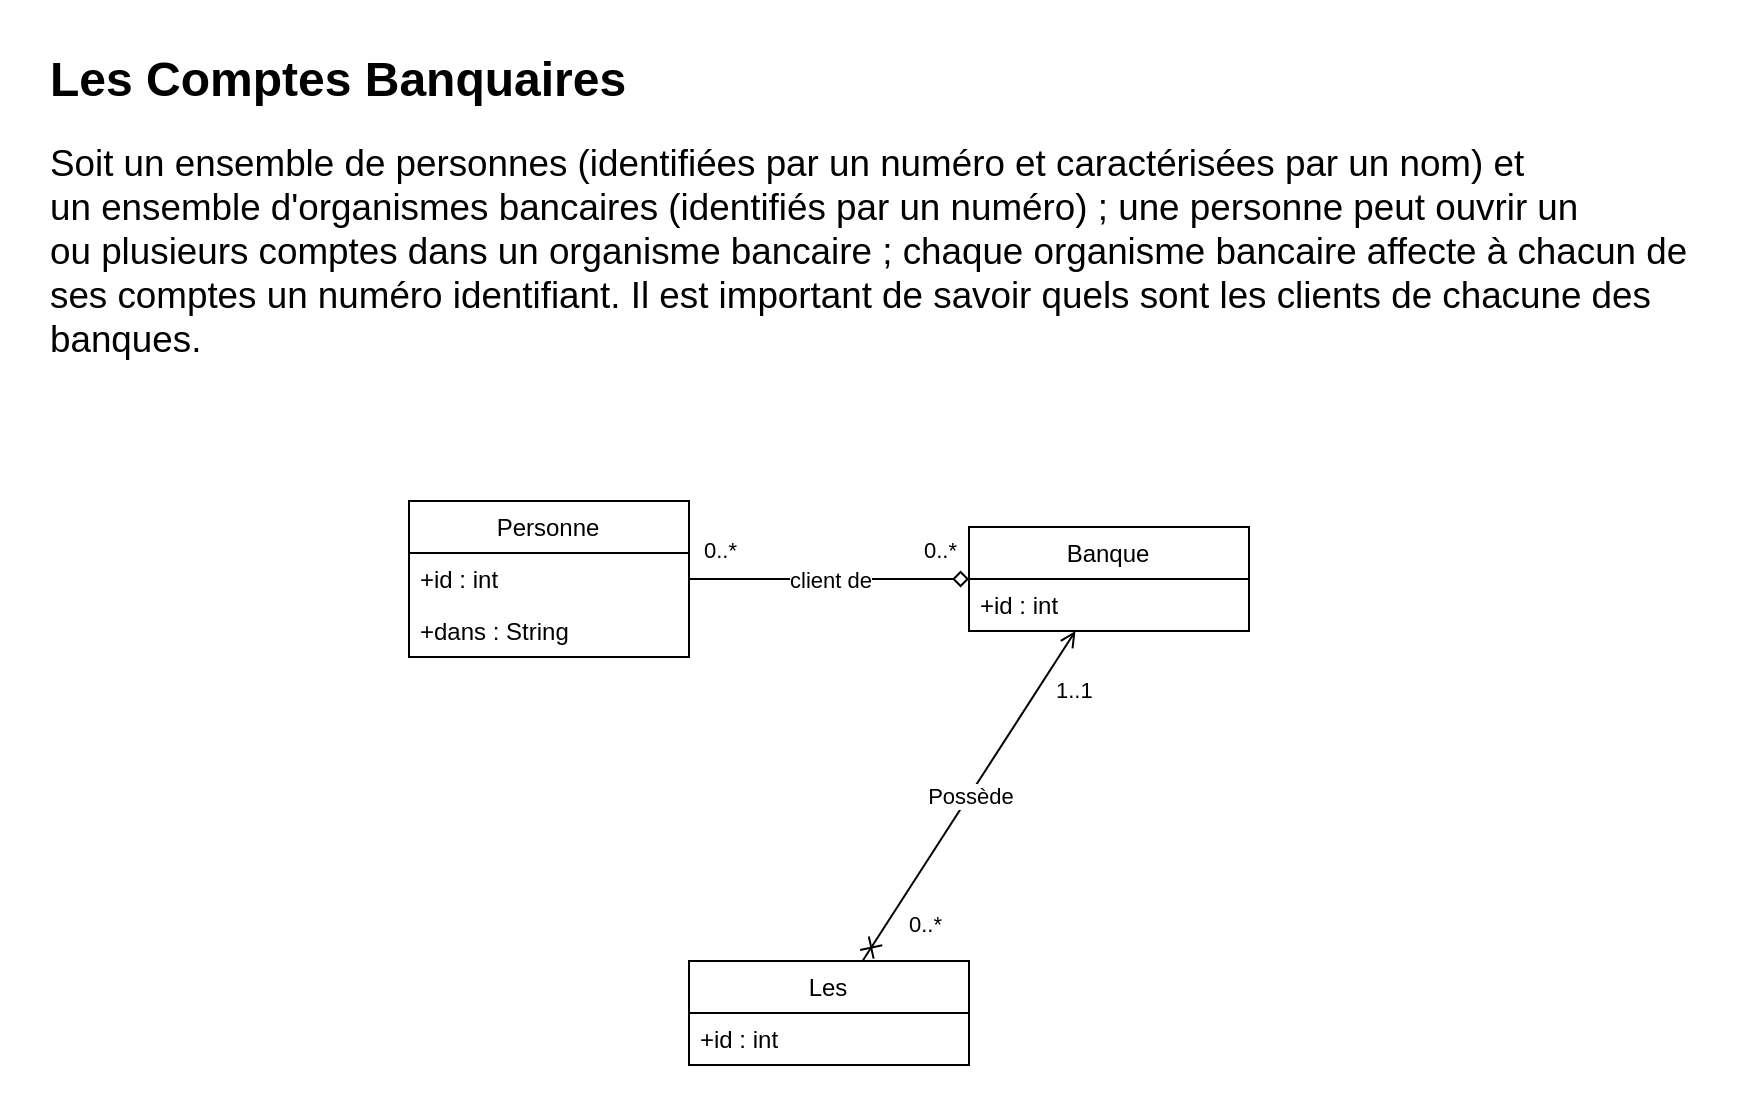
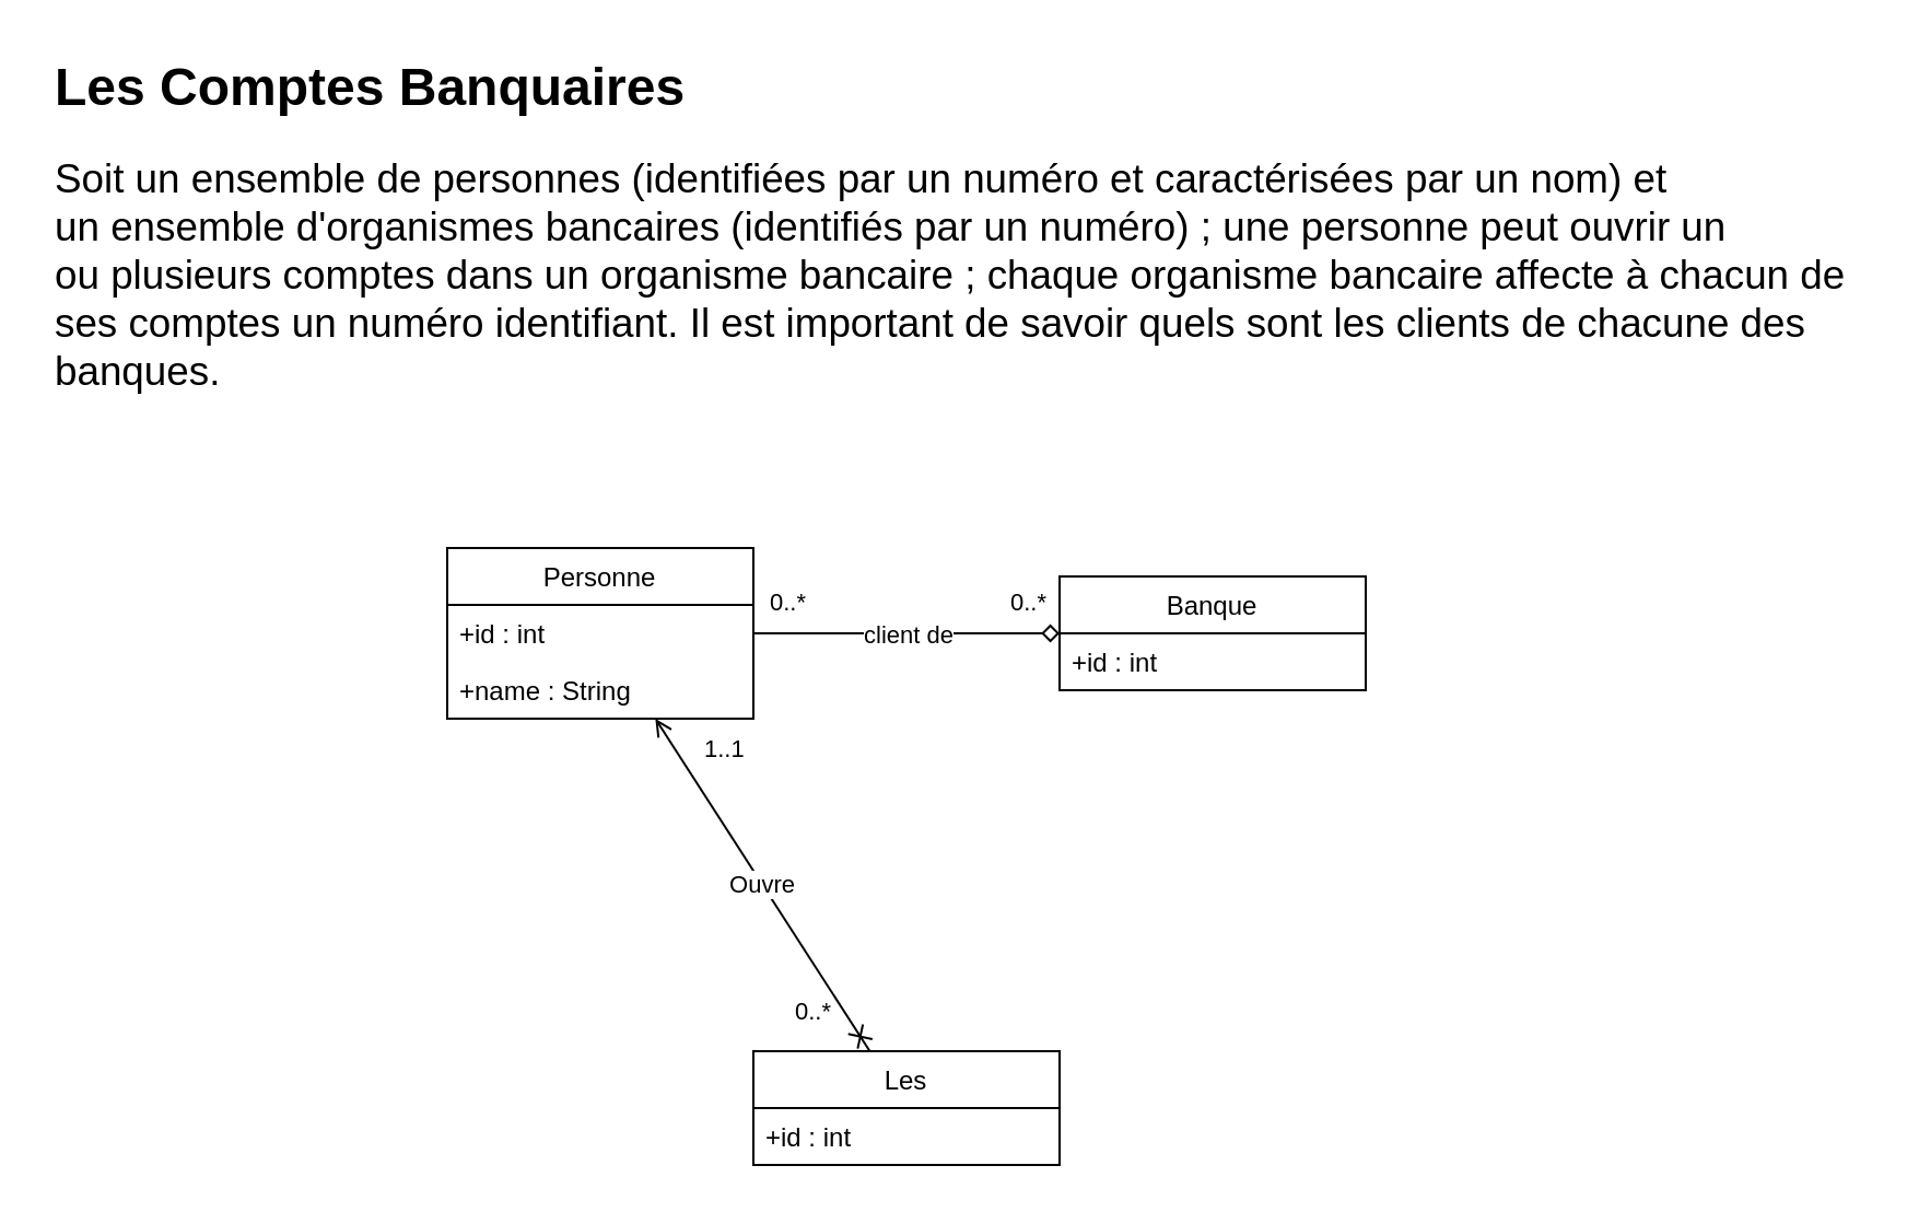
- <mxCell id="5" value="+dans : String" style="text;strokeColor=none;fillColor=none;align=left;verticalAlign=top;spacingLeft=4;spacingRight=4;overflow=hidden;rotatable=0;points=[[0,0.5],[1,0.5]];portConstraint=eastwest;" vertex="1" parent="3"><mxGeometry y="52" width="140" height="26" as="geometry" /></mxCell>
+ <mxCell id="5" value="+name : String" style="text;strokeColor=none;fillColor=none;align=left;verticalAlign=top;spacingLeft=4;spacingRight=4;overflow=hidden;rotatable=0;points=[[0,0.5],[1,0.5]];portConstraint=eastwest;" vertex="1" parent="3"><mxGeometry y="52" width="140" height="26" as="geometry" /></mxCell>
- <mxCell id="14" value="" style="endArrow=cross;html=1;rounded=0;startArrow=open;startFill=0;endFill=0;" edge="1" parent="1" source="8" target="6"><mxGeometry relative="1" as="geometry"><mxPoint x="480" y="330.002" as="sourcePoint" /><mxPoint x="742.271" y="472.87" as="targetPoint" /></mxGeometry></mxCell>
- <mxCell id="15" value="Possède" style="edgeLabel;resizable=0;html=1;align=center;verticalAlign=middle;" connectable="0" vertex="1" parent="14"><mxGeometry relative="1" as="geometry" /></mxCell>
- <mxCell id="16" value="1..1" style="edgeLabel;resizable=0;html=1;align=left;verticalAlign=bottom;" connectable="0" vertex="1" parent="14"><mxGeometry x="-1" relative="1" as="geometry"><mxPoint x="-11" y="38" as="offset" /></mxGeometry></mxCell>
- <mxCell id="17" value="0..*" style="edgeLabel;resizable=0;html=1;align=right;verticalAlign=bottom;" connectable="0" vertex="1" parent="14"><mxGeometry x="1" relative="1" as="geometry"><mxPoint x="40" y="-10" as="offset" /></mxGeometry></mxCell>
+ <mxCell id="10" value="" style="endArrow=cross;html=1;rounded=0;startArrow=open;startFill=0;endFill=0;" edge="1" parent="1" source="3" target="6"><mxGeometry relative="1" as="geometry"><mxPoint x="330" y="240" as="sourcePoint" /><mxPoint x="490" y="240" as="targetPoint" /></mxGeometry></mxCell>
+ <mxCell id="11" value="Ouvre&lt;br&gt;" style="edgeLabel;resizable=0;html=1;align=center;verticalAlign=middle;" connectable="0" vertex="1" parent="10"><mxGeometry relative="1" as="geometry" /></mxCell>
+ <mxCell id="12" value="1..1" style="edgeLabel;resizable=0;html=1;align=left;verticalAlign=bottom;" connectable="0" vertex="1" parent="10"><mxGeometry x="-1" relative="1" as="geometry"><mxPoint x="21" y="22" as="offset" /></mxGeometry></mxCell>
+ <mxCell id="13" value="0..*" style="edgeLabel;resizable=0;html=1;align=right;verticalAlign=bottom;" connectable="0" vertex="1" parent="10"><mxGeometry x="1" relative="1" as="geometry"><mxPoint x="-17" y="-10" as="offset" /></mxGeometry></mxCell>
